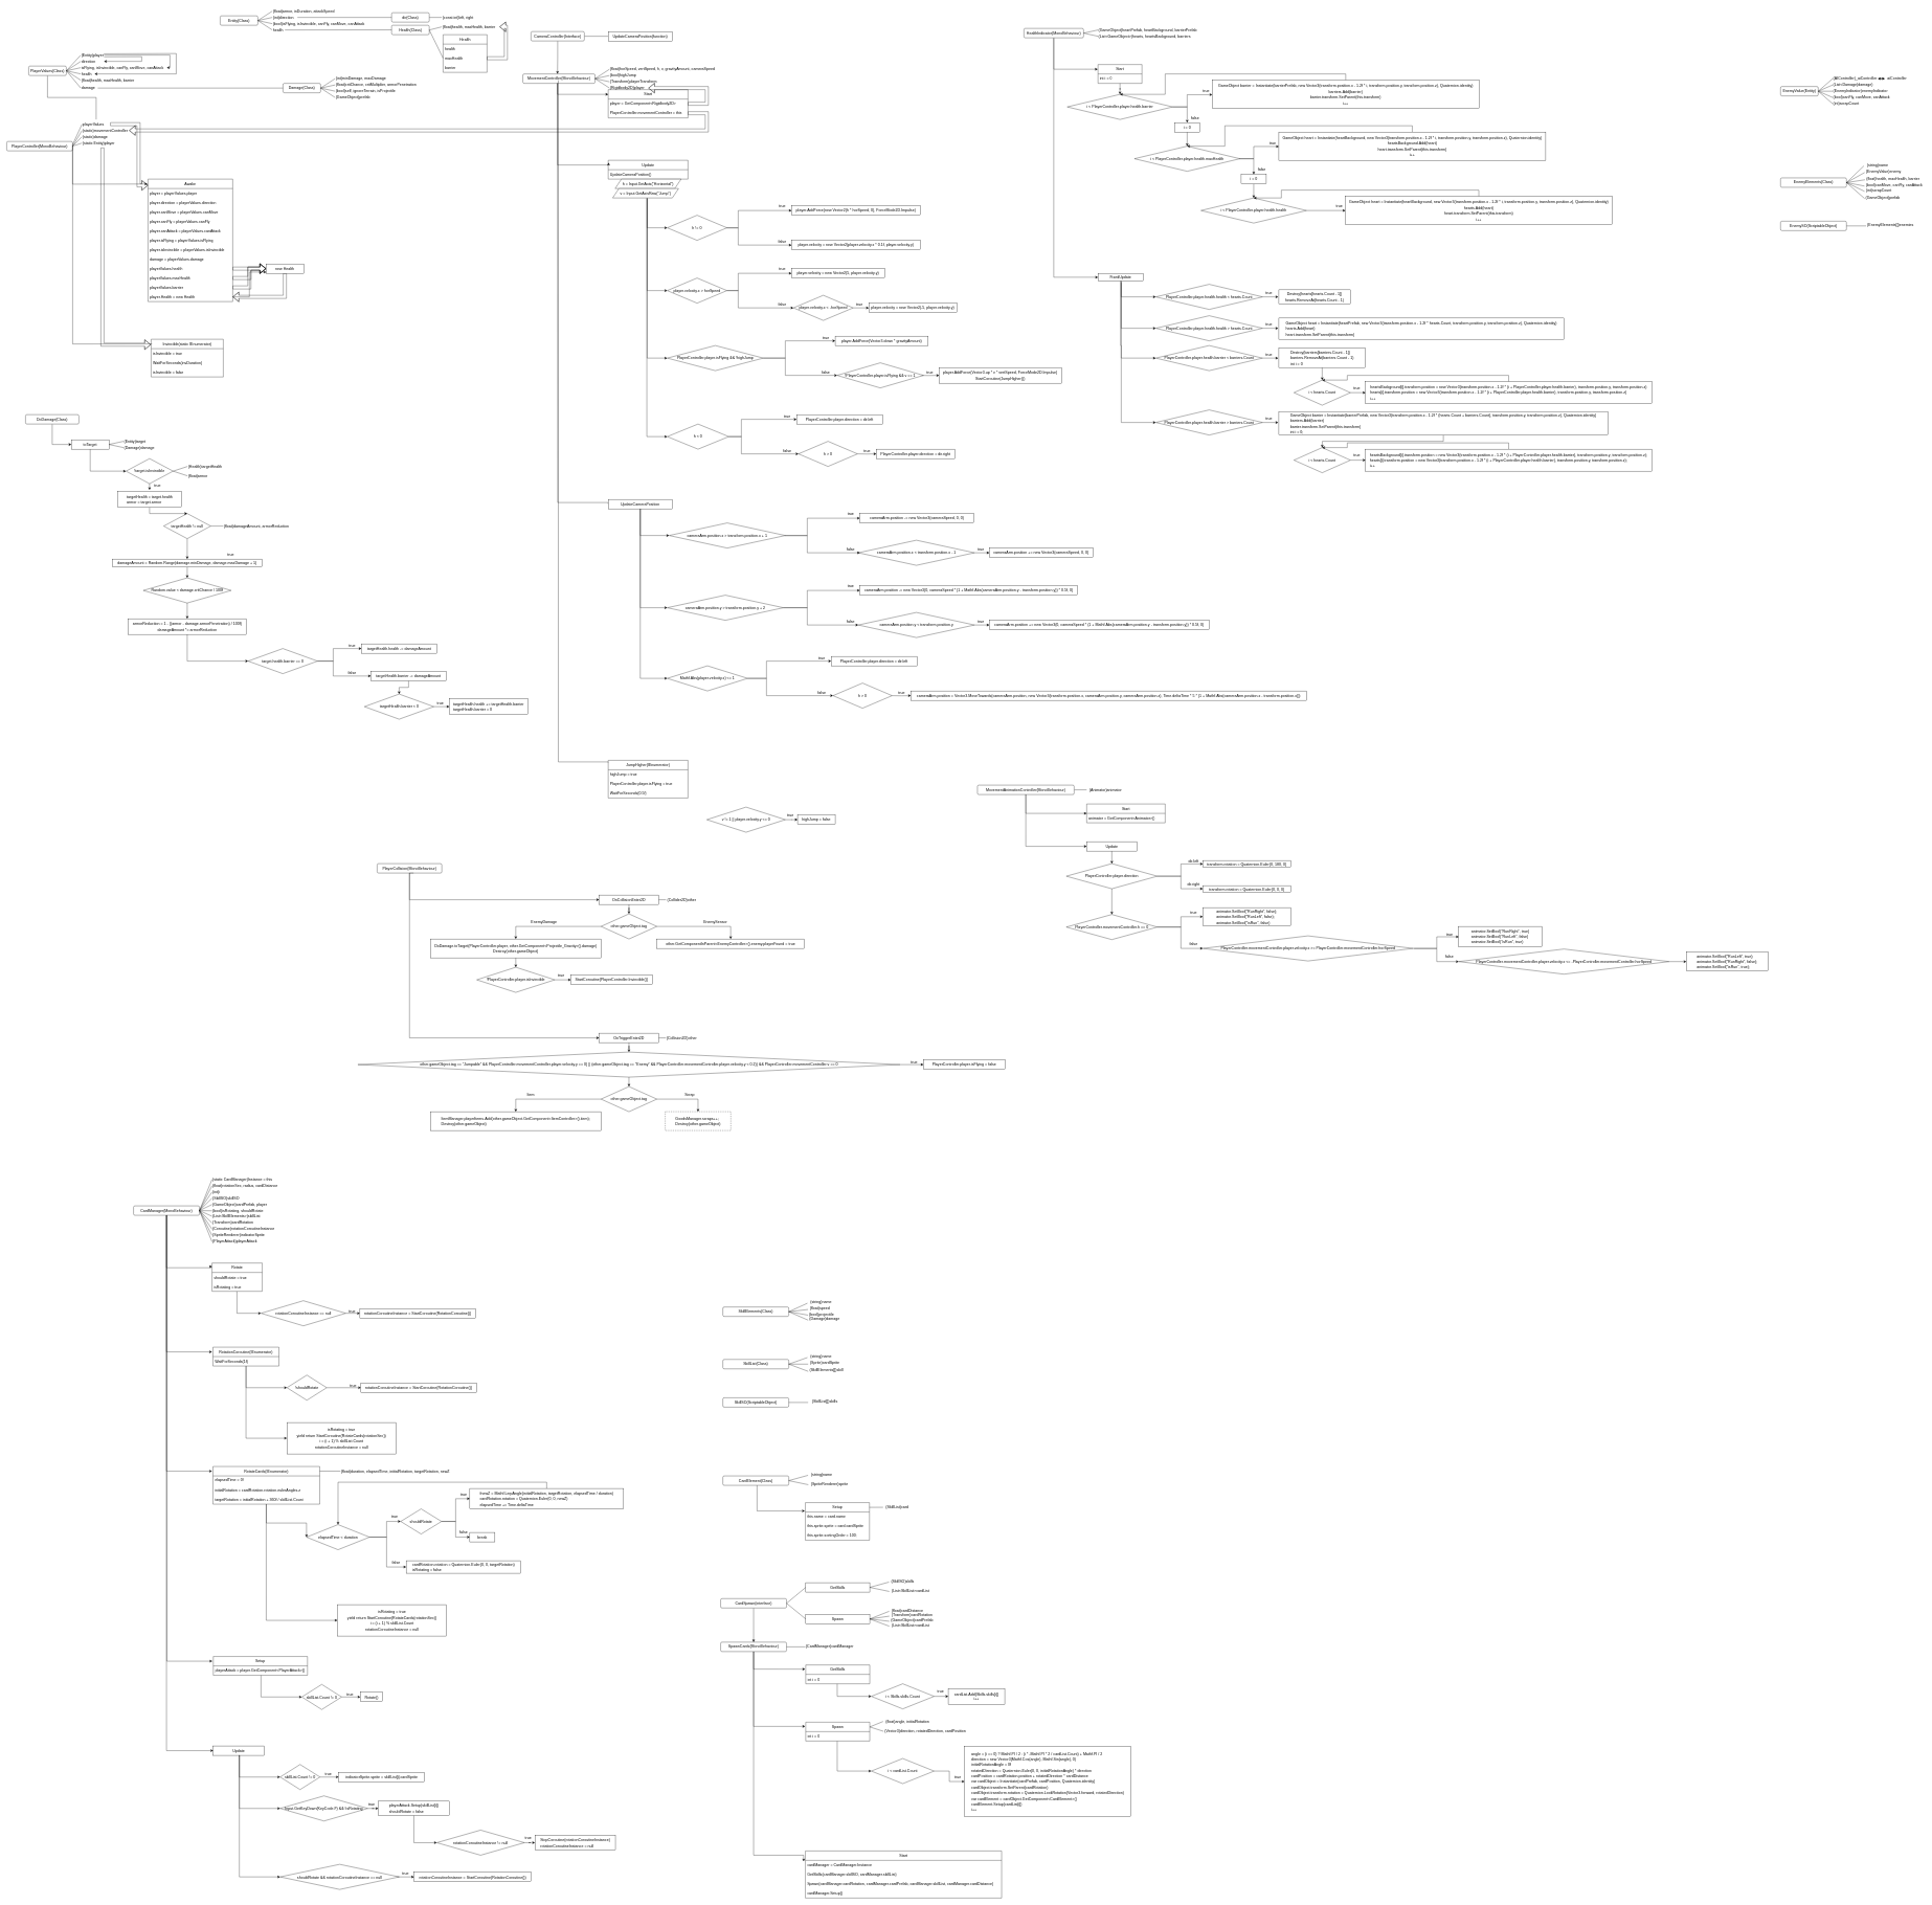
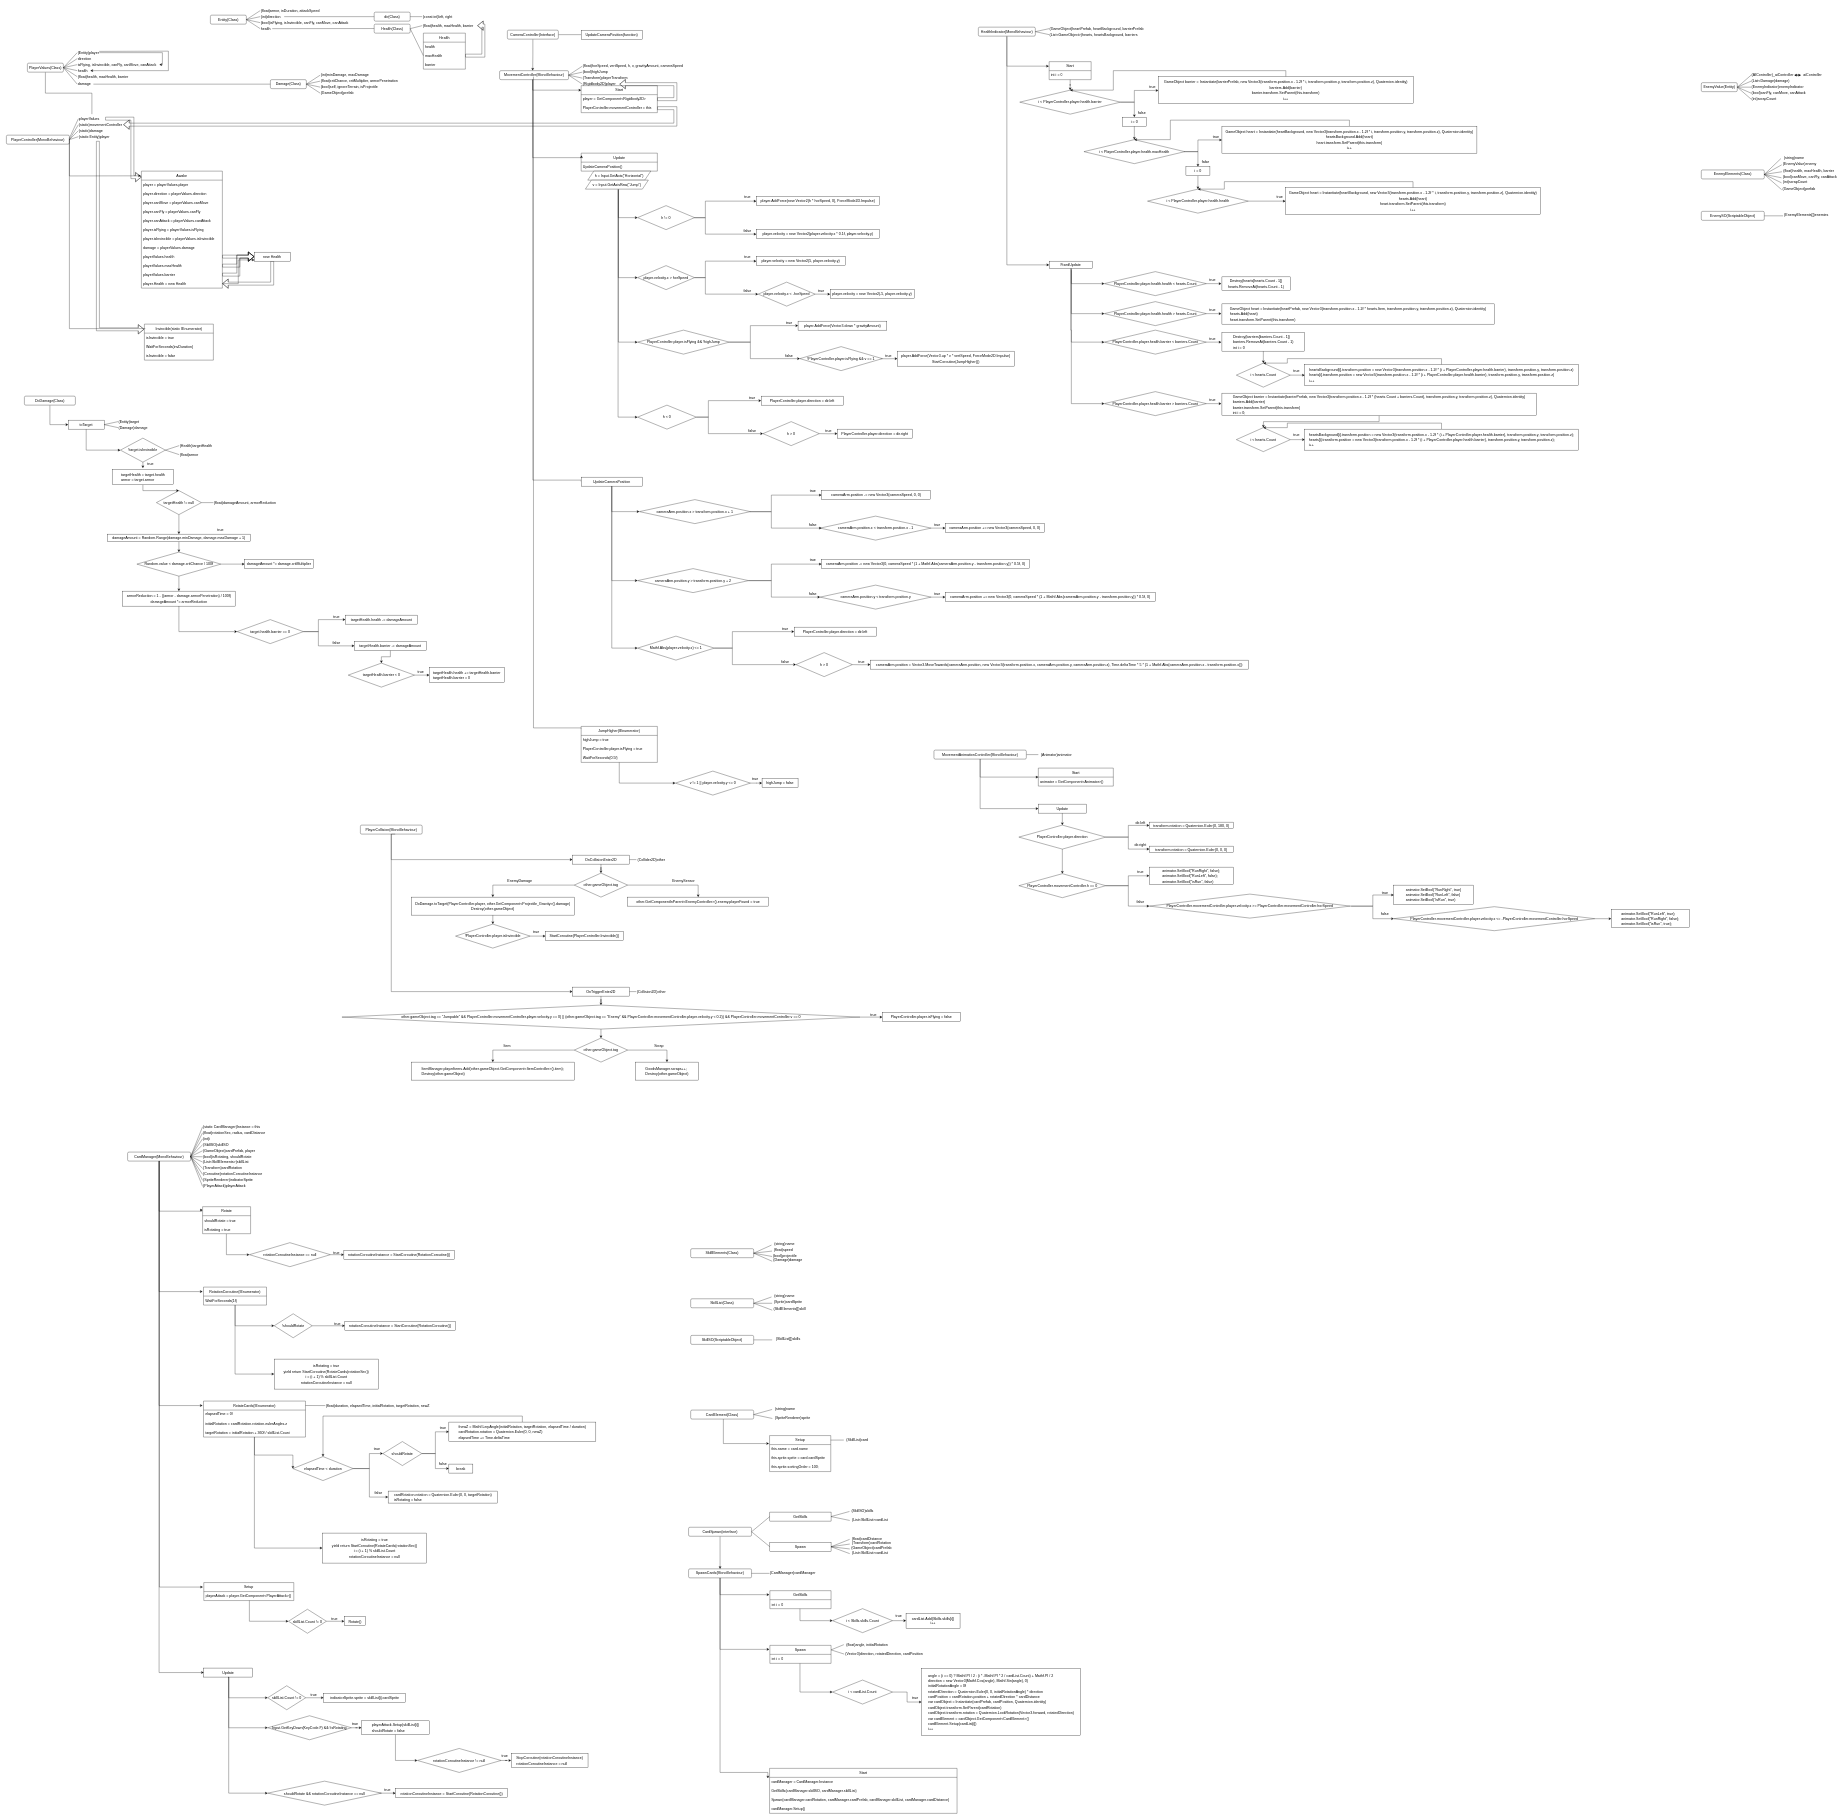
- <mxCell id="29" value="" style="endArrow=none;startArrow=classic;html=1;rounded=0;exitX=1;exitY=0.5;exitDx=0;exitDy=0;endFill=0;entryX=1.001;entryY=0.679;entryDx=0;entryDy=0;entryPerimeter=0;" parent="1" source="24" target="22" edge="1"><mxGeometry width="50" height="50" relative="1" as="geometry"><mxPoint x="590" y="240" as="sourcePoint" /><mxPoint x="310" y="180" as="targetPoint" /><Array as="points"><mxPoint x="450" y="195" /><mxPoint x="450" y="180" /></Array></mxGeometry></mxCell>
- <mxCell id="283" value="&lt;div style=&quot;line-height: 18px;&quot;&gt;&lt;div style=&quot;text-align: start; line-height: 18px;&quot;&gt;&lt;div&gt;GameObject heart = Instantiate(heartPrefab, new Vector3(transform.position.x - 1.2f * hearts.Count, transform.position.y, transform.position.z), Quaternion.identity)&lt;/div&gt;&lt;div&gt;            hearts.Add(heart)&lt;/div&gt;&lt;div&gt;            heart.transform.SetParent(this.transform)&lt;/div&gt;&lt;/div&gt;&lt;/div&gt;" style="rounded=0;whiteSpace=wrap;html=1;" vertex="1" parent="1"><mxGeometry x="4072" y="1012.5" width="908" height="67.5" as="geometry" /></mxCell>
+ <mxCell id="283" value="&lt;div style=&quot;line-height: 18px;&quot;&gt;&lt;div style=&quot;text-align: start; line-height: 18px;&quot;&gt;&lt;div&gt;GameObject heart = Instantiate(heartPrefab, new Vector3(transform.position.x - 1.2f * hearts.Item, transform.position.y, transform.position.z), Quaternion.identity)&lt;/div&gt;&lt;div&gt;            hearts.Add(heart)&lt;/div&gt;&lt;div&gt;            heart.transform.SetParent(this.transform)&lt;/div&gt;&lt;/div&gt;&lt;/div&gt;" style="rounded=0;whiteSpace=wrap;html=1;" vertex="1" parent="1"><mxGeometry x="4072" y="1012.5" width="908" height="67.5" as="geometry" /></mxCell>
+ <mxCell id="222" style="edgeStyle=orthogonalEdgeStyle;rounded=0;orthogonalLoop=1;jettySize=auto;html=1;" edge="1" parent="1" source="224" target="225"><mxGeometry relative="1" as="geometry"><mxPoint x="890" y="1880" as="targetPoint" /></mxGeometry></mxCell>
+ <mxCell id="225" value="&lt;div style=&quot;line-height: 18px;&quot;&gt;damageAmount *= damage.critMultiplier&lt;/div&gt;" style="rounded=0;whiteSpace=wrap;html=1;" vertex="1" parent="1"><mxGeometry x="814" y="1865" width="230" height="30" as="geometry" /></mxCell>
+ <mxCell id="195" style="edgeStyle=orthogonalEdgeStyle;rounded=0;orthogonalLoop=1;jettySize=auto;html=1;" parent="1" source="191" target="194" edge="1"><mxGeometry relative="1" as="geometry"><mxPoint x="2290" y="2610" as="targetPoint" /><Array as="points"><mxPoint x="2063" y="2610" /><mxPoint x="2290" y="2610" /></Array></mxGeometry></mxCell>
- <mxCell id="336" value="&lt;div style=&quot;line-height: 18px;&quot;&gt;&lt;div style=&quot;text-align: start; line-height: 18px;&quot;&gt;&lt;div&gt;GoodsManager.scraps++;&lt;/div&gt;&lt;div&gt;            Destroy(other.gameObject)&lt;/div&gt;&lt;/div&gt;&lt;/div&gt;" style="rounded=0;whiteSpace=wrap;html=1;dashed=1;" vertex="1" parent="1"><mxGeometry x="2117.5" y="3540" width="209" height="60" as="geometry" /></mxCell>
+ <mxCell id="336" value="&lt;div style=&quot;line-height: 18px;&quot;&gt;&lt;div style=&quot;text-align: start; line-height: 18px;&quot;&gt;&lt;div&gt;GoodsManager.scraps++;&lt;/div&gt;&lt;div&gt;            Destroy(other.gameObject)&lt;/div&gt;&lt;/div&gt;&lt;/div&gt;" style="rounded=0;whiteSpace=wrap;html=1;" vertex="1" parent="1"><mxGeometry x="2117.5" y="3540" width="209" height="60" as="geometry" /></mxCell>
